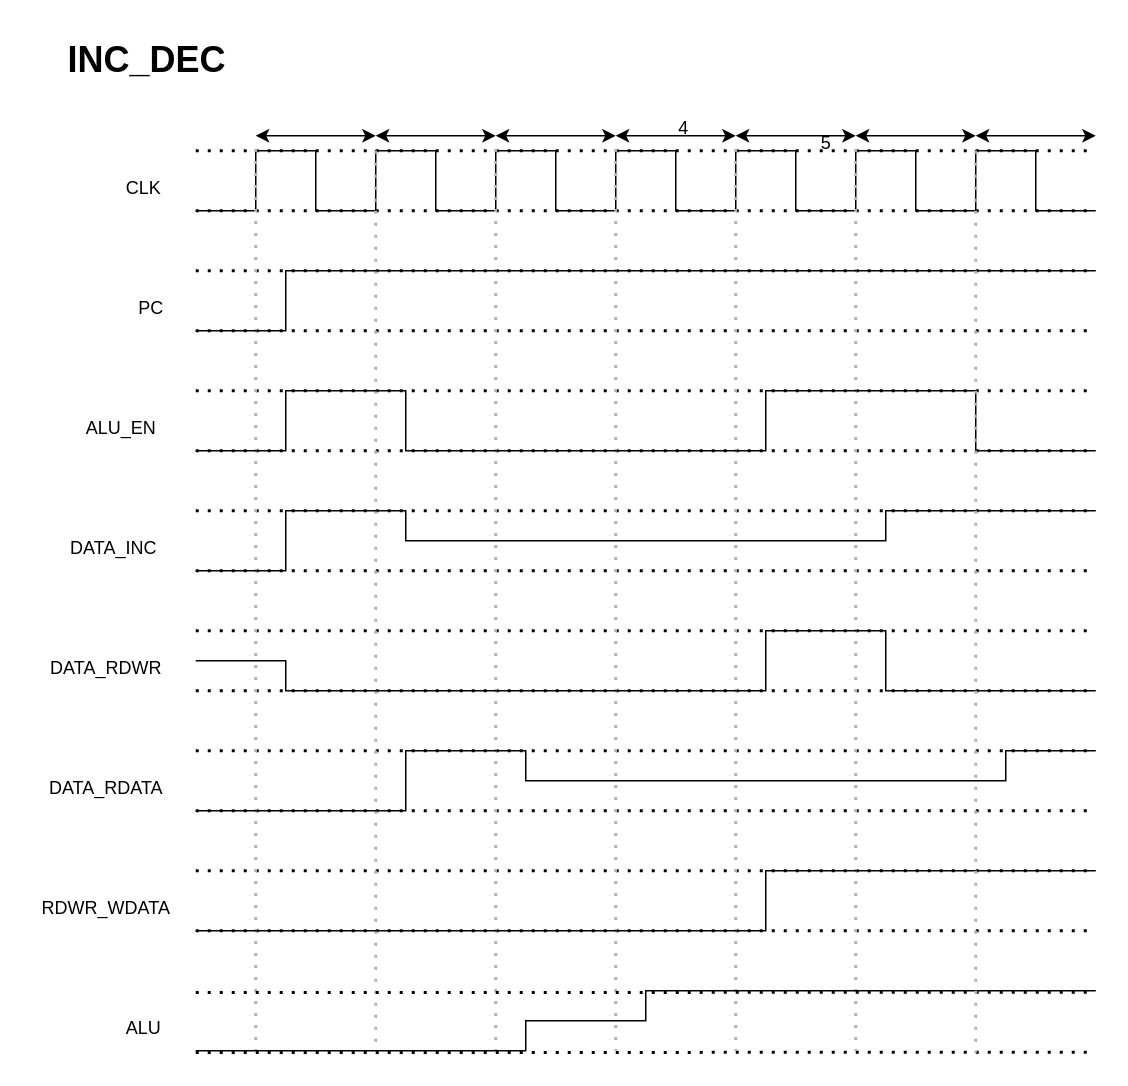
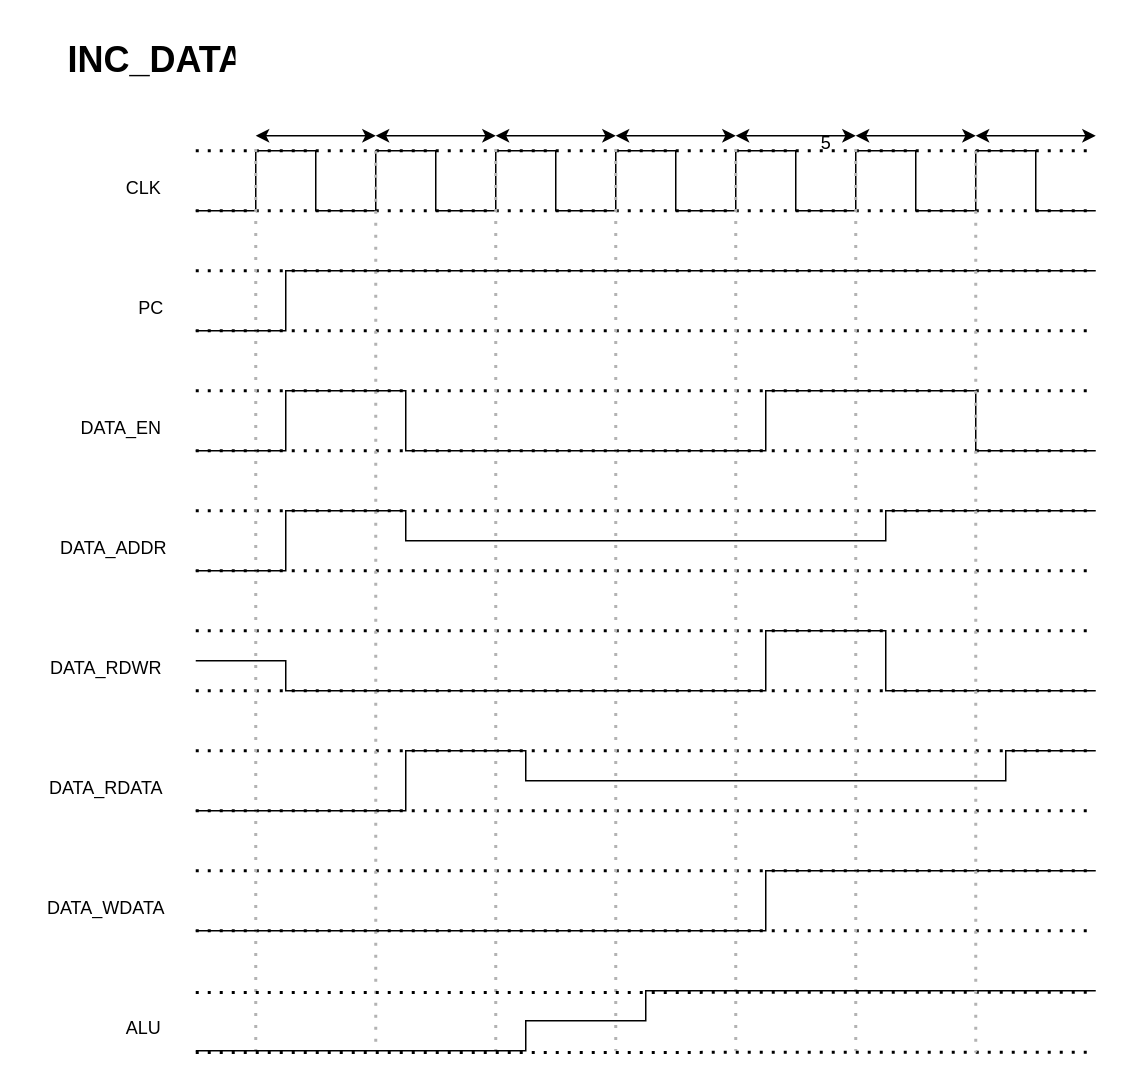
- <mxCell id="2" value="&lt;h1&gt;INC_DEC&lt;/h1&gt;" style="text;html=1;strokeColor=none;fillColor=none;spacing=5;spacingTop=-20;whiteSpace=wrap;overflow=hidden;rounded=0;fontSize=12;" parent="1" vertex="1"><mxGeometry x="40" y="20" width="120" height="40" as="geometry" /></mxCell>
+ <mxCell id="2" value="&lt;h1&gt;INC_DATA&lt;/h1&gt;" style="text;html=1;strokeColor=none;fillColor=none;spacing=5;spacingTop=-20;whiteSpace=wrap;overflow=hidden;rounded=0;fontSize=12;" parent="1" vertex="1"><mxGeometry x="40" y="20" width="120" height="40" as="geometry" /></mxCell>
- <mxCell id="44" value="4" style="text;html=1;align=center;verticalAlign=middle;resizable=0;points=[];autosize=1;strokeColor=none;fillColor=none;fontSize=12;" parent="1" vertex="1"><mxGeometry x="440" y="70" width="30" height="30" as="geometry" /></mxCell>
- <mxCell id="6" value="ALU_EN" style="text;html=1;align=center;verticalAlign=middle;resizable=0;points=[];autosize=1;strokeColor=none;fillColor=none;fontSize=12;" parent="1" vertex="1"><mxGeometry x="40" y="270" width="80" height="30" as="geometry" /></mxCell>
+ <mxCell id="6" value="DATA_EN" style="text;html=1;align=center;verticalAlign=middle;resizable=0;points=[];autosize=1;strokeColor=none;fillColor=none;fontSize=12;" parent="1" vertex="1"><mxGeometry x="40" y="270" width="80" height="30" as="geometry" /></mxCell>
- <mxCell id="14" value="DATA_INC" style="text;html=1;align=center;verticalAlign=middle;resizable=0;points=[];autosize=1;strokeColor=none;fillColor=none;fontSize=12;" parent="1" vertex="1"><mxGeometry x="30" y="350" width="90" height="30" as="geometry" /></mxCell>
+ <mxCell id="14" value="DATA_ADDR" style="text;html=1;align=center;verticalAlign=middle;resizable=0;points=[];autosize=1;strokeColor=none;fillColor=none;fontSize=12;" parent="1" vertex="1"><mxGeometry x="30" y="350" width="90" height="30" as="geometry" /></mxCell>
- <mxCell id="24" value="RDWR_WDATA" style="text;html=1;align=center;verticalAlign=middle;resizable=0;points=[];autosize=1;strokeColor=none;fillColor=none;fontSize=12;" parent="1" vertex="1"><mxGeometry x="20" y="590" width="100" height="30" as="geometry" /></mxCell>
+ <mxCell id="24" value="DATA_WDATA" style="text;html=1;align=center;verticalAlign=middle;resizable=0;points=[];autosize=1;strokeColor=none;fillColor=none;fontSize=12;" parent="1" vertex="1"><mxGeometry x="20" y="590" width="100" height="30" as="geometry" /></mxCell>
